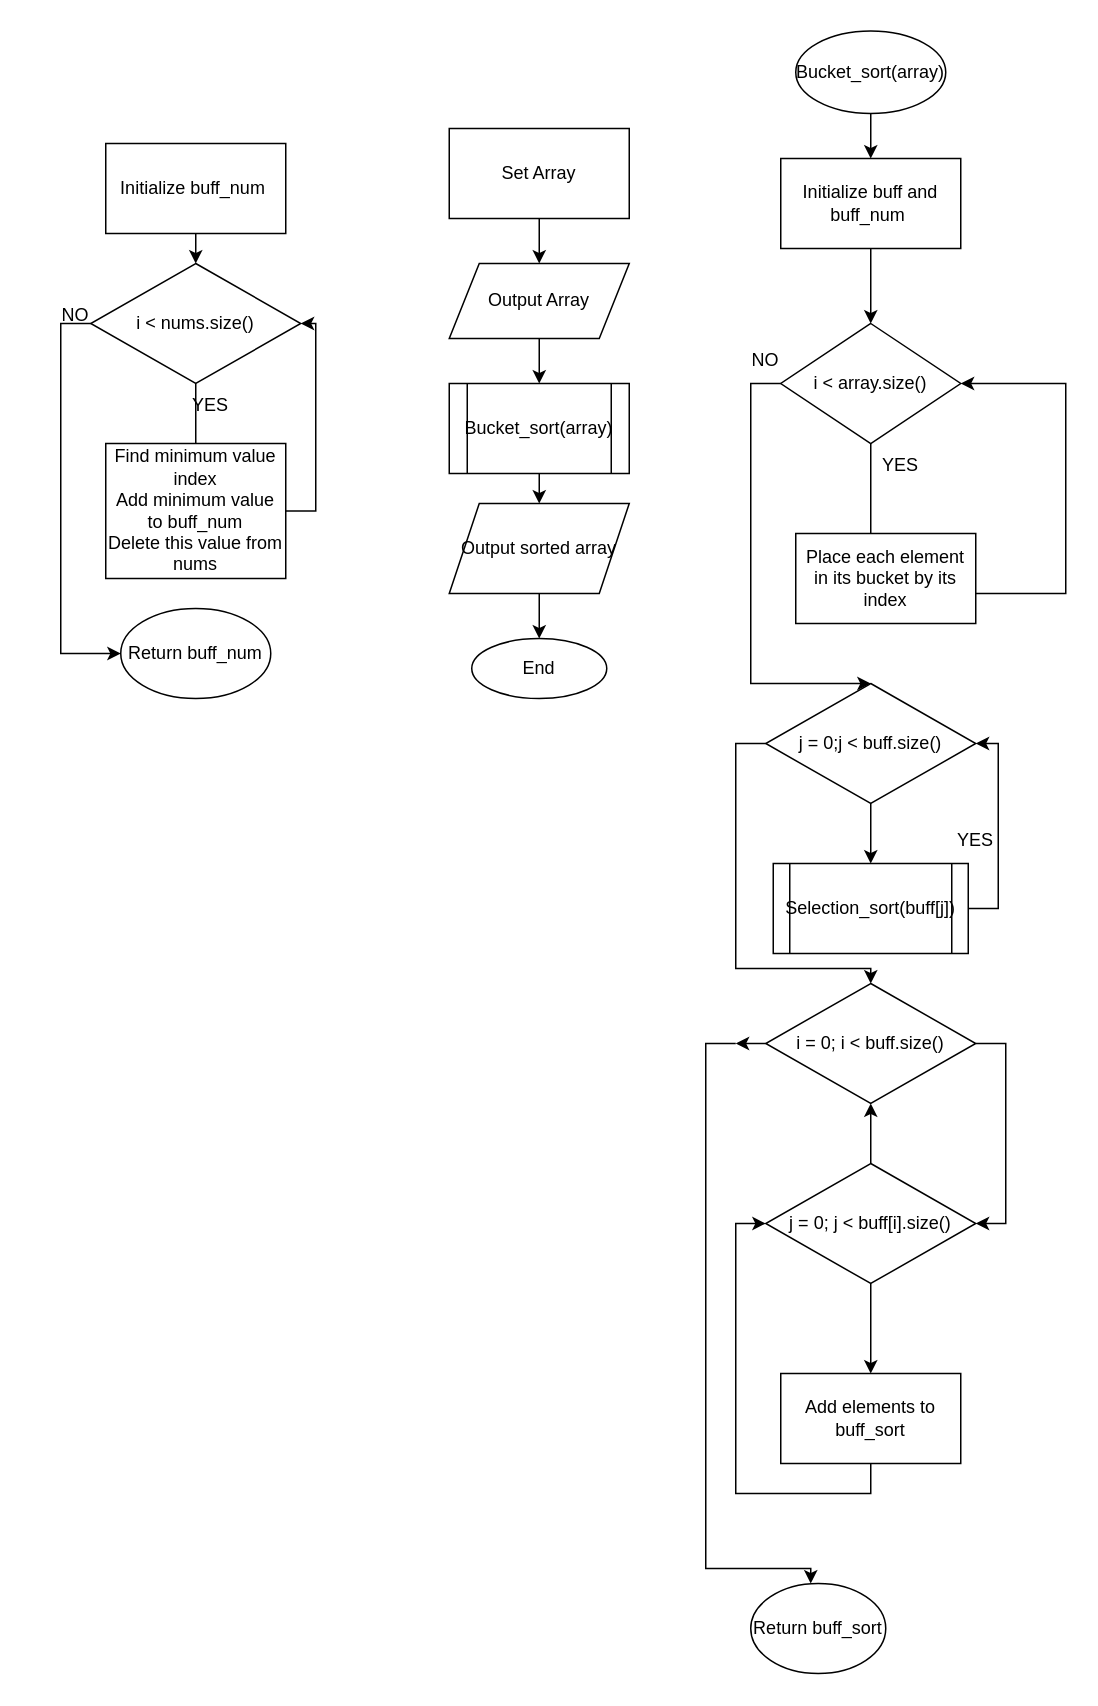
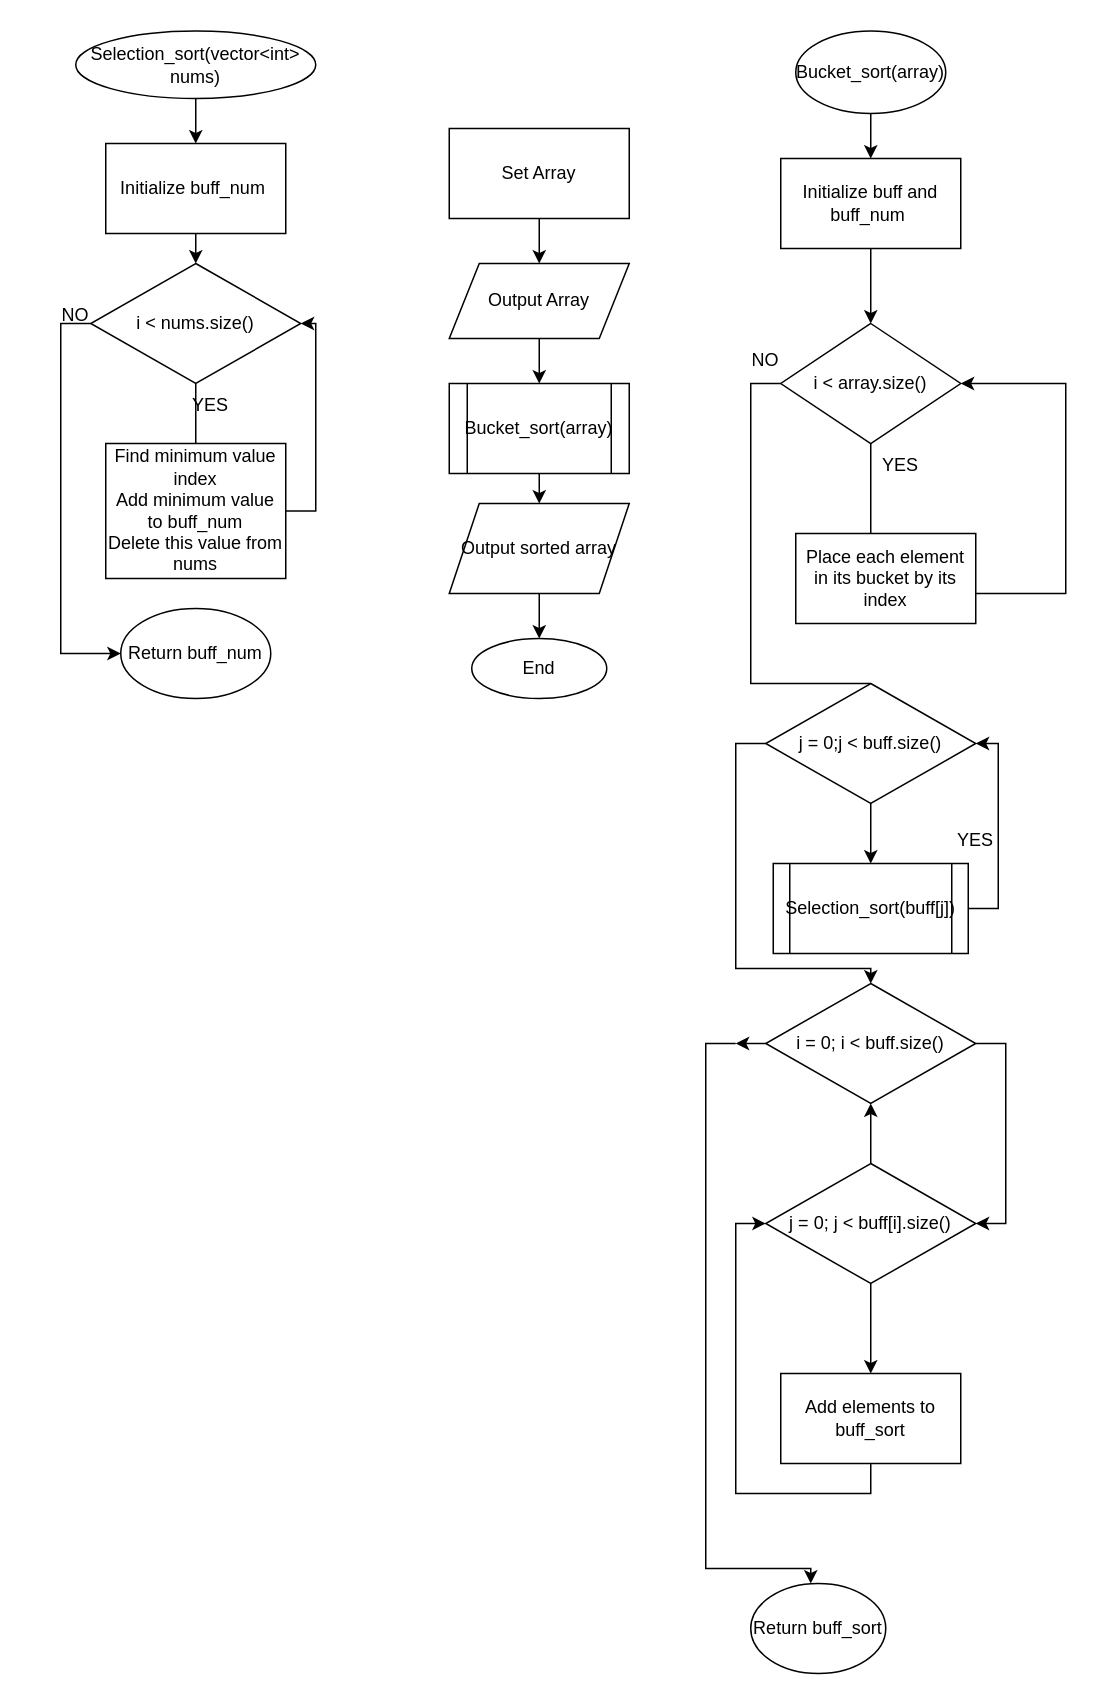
+ <mxCell id="28" value="Selection_sort(vector&amp;lt;int&amp;gt; nums)" style="ellipse;whiteSpace=wrap;html=1;" vertex="1" parent="1"><mxGeometry x="50" y="20" width="160" height="45" as="geometry" /></mxCell>
+ <mxCell id="27" style="edgeStyle=orthogonalEdgeStyle;rounded=0;orthogonalLoop=1;jettySize=auto;html=1;exitX=0.5;exitY=1;exitDx=0;exitDy=0;entryX=0.5;entryY=0;entryDx=0;entryDy=0;" edge="1" parent="1" source="28" target="30"><mxGeometry relative="1" as="geometry" /></mxCell>
- <mxCell id="14" style="edgeStyle=orthogonalEdgeStyle;rounded=0;orthogonalLoop=1;jettySize=auto;html=1;exitX=0;exitY=0.5;exitDx=0;exitDy=0;entryX=0.5;entryY=0;entryDx=0;entryDy=0;" edge="1" parent="1" source="15" target="22"><mxGeometry relative="1" as="geometry"><mxPoint x="560" y="495" as="targetPoint" /><Array as="points"><mxPoint x="500" y="255" /><mxPoint x="500" y="455" /></Array></mxGeometry></mxCell>
+ <mxCell id="14" style="edgeStyle=orthogonalEdgeStyle;rounded=0;orthogonalLoop=1;jettySize=auto;html=1;exitX=0;exitY=0.5;exitDx=0;exitDy=0;entryX=0.5;entryY=0;entryDx=0;entryDy=0;endArrow=none;" edge="1" parent="1" source="15" target="22"><mxGeometry relative="1" as="geometry"><mxPoint x="560" y="495" as="targetPoint" /><Array as="points"><mxPoint x="500" y="255" /><mxPoint x="500" y="455" /></Array></mxGeometry></mxCell>
